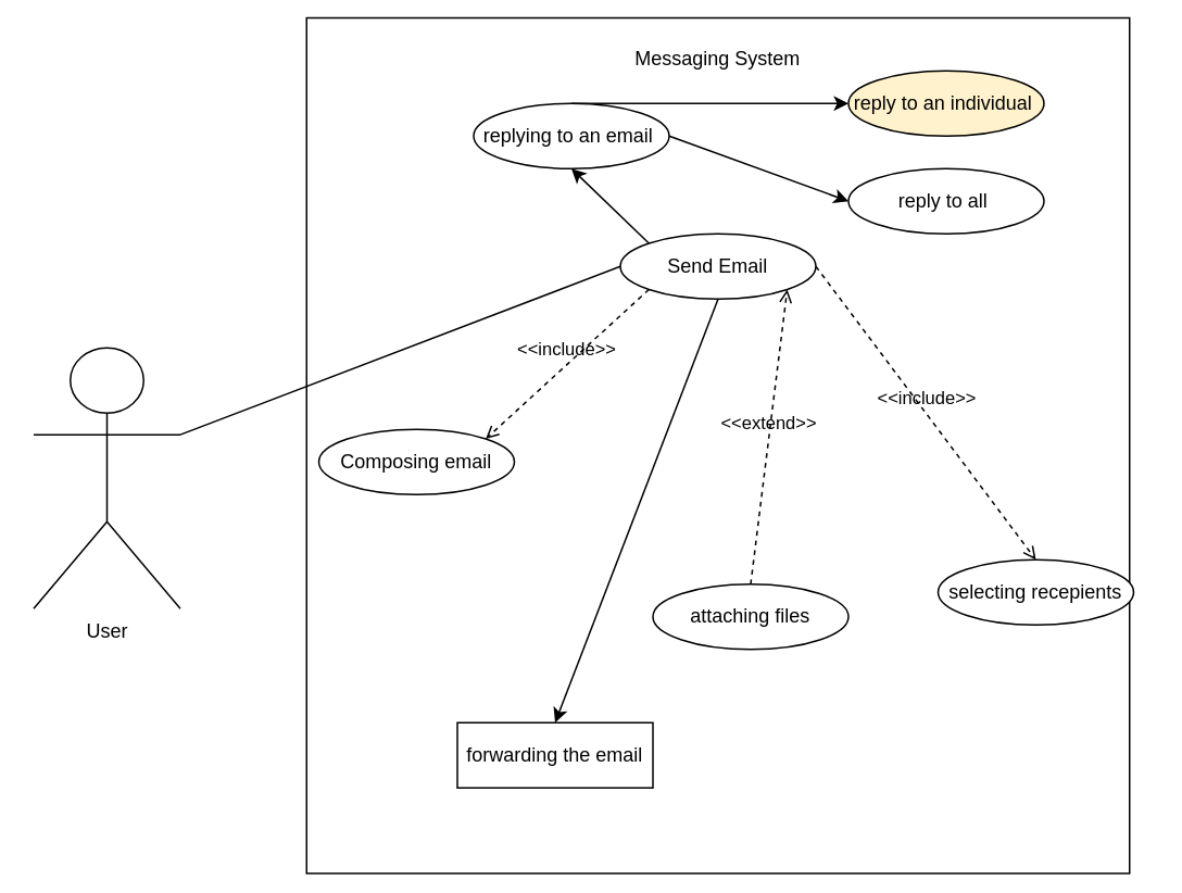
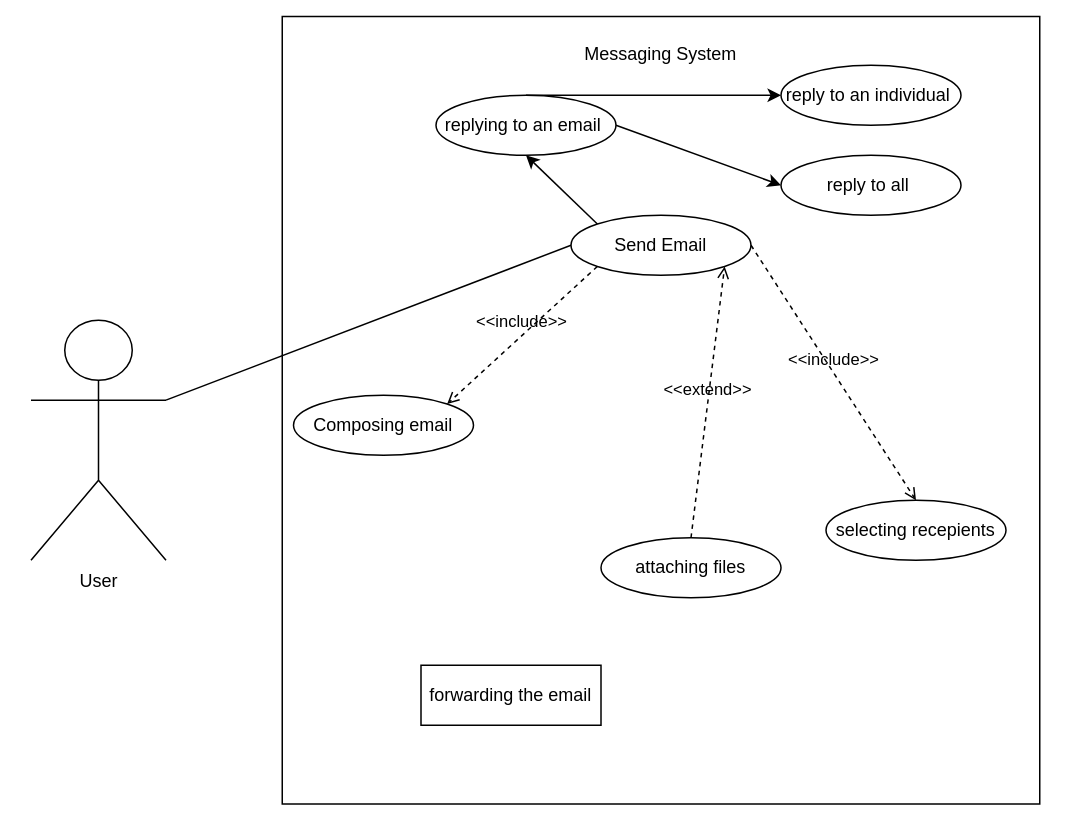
- <mxCell id="12" value="reply to an individual&amp;nbsp;" style="ellipse;whiteSpace=wrap;html=1;fillColor=#fff2cc;" vertex="1" parent="1"><mxGeometry x="520" y="43" width="120" height="40" as="geometry" /></mxCell>
+ <mxCell id="12" value="reply to an individual&amp;nbsp;" style="ellipse;whiteSpace=wrap;html=1;" vertex="1" parent="1"><mxGeometry x="520" y="43" width="120" height="40" as="geometry" /></mxCell>
- <mxCell id="19" value="" style="endArrow=classic;html=1;rounded=0;strokeColor=default;align=center;verticalAlign=middle;fontFamily=Helvetica;fontSize=11;fontColor=default;labelBackgroundColor=default;exitX=0.5;exitY=1;exitDx=0;exitDy=0;entryX=0.5;entryY=0;entryDx=0;entryDy=0;" edge="1" parent="1" source="10" target="7"><mxGeometry width="50" height="50" relative="1" as="geometry"><mxPoint x="408" y="159" as="sourcePoint" /><mxPoint x="360" y="113" as="targetPoint" /></mxGeometry></mxCell>
- <mxCell id="9" value="selecting recepients" style="ellipse;whiteSpace=wrap;html=1;" vertex="1" parent="1"><mxGeometry x="575" y="343" width="120" height="40" as="geometry" /></mxCell>
+ <mxCell id="9" value="selecting recepients" style="ellipse;whiteSpace=wrap;html=1;" vertex="1" parent="1"><mxGeometry x="550" y="333" width="120" height="40" as="geometry" /></mxCell>
